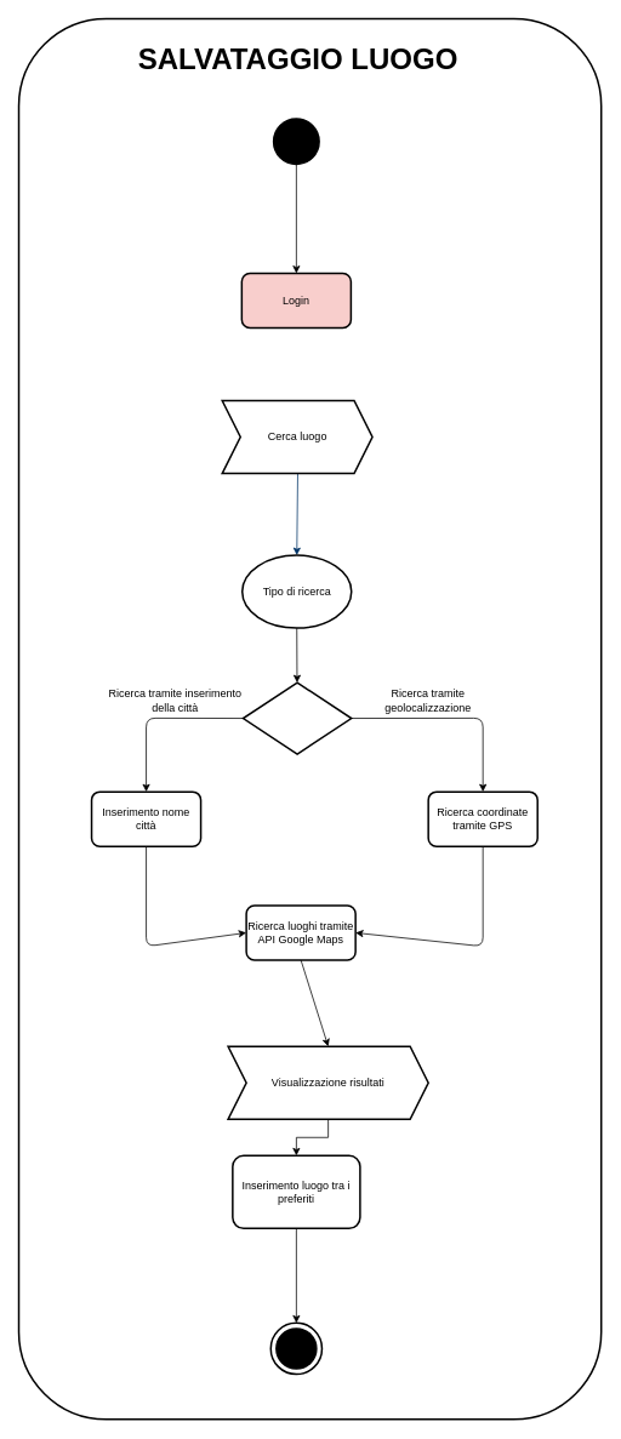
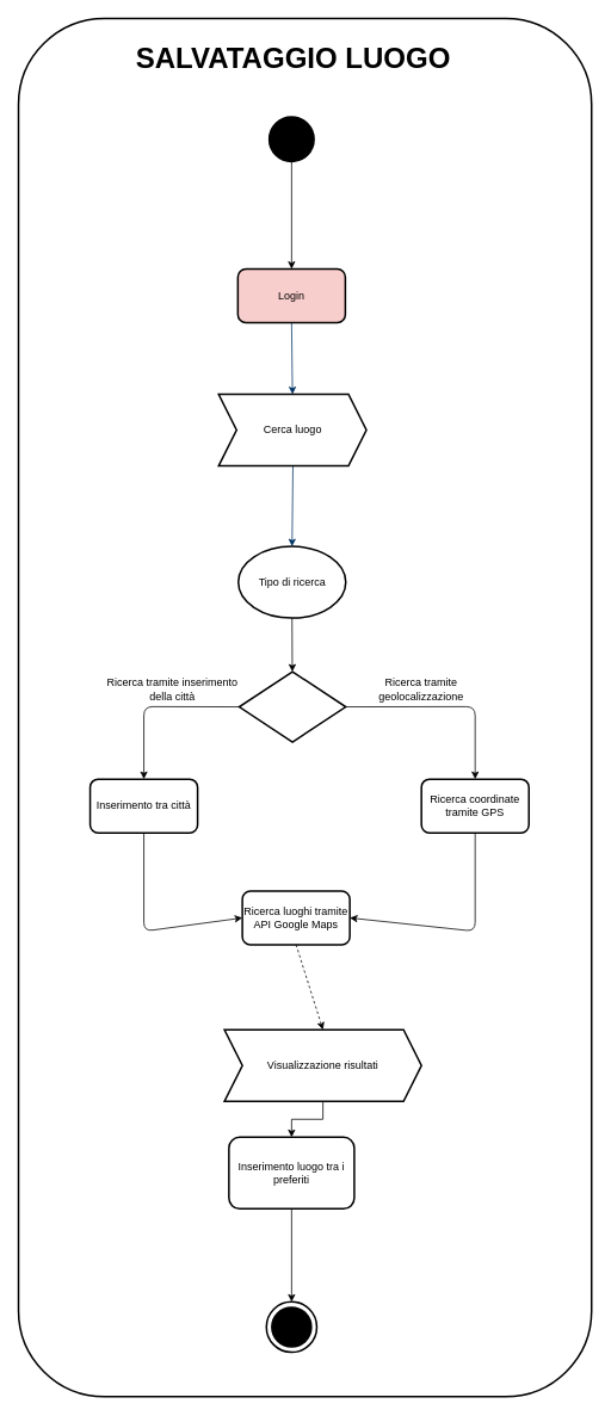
+ <mxCell id="3" style="fontStyle=1;strokeColor=#003366;strokeWidth=1;html=1;entryX=0.5;entryY=0;entryDx=0;entryDy=0;exitX=0.5;exitY=1;exitDx=0;exitDy=0;" parent="1" source="26" target="6" edge="1"><mxGeometry relative="1" as="geometry"><mxPoint x="325.195" y="378" as="sourcePoint" /><mxPoint x="325" y="418" as="targetPoint" /></mxGeometry></mxCell>
- <mxCell id="11" value="Inserimento nome città" style="rounded=1;whiteSpace=wrap;html=1;strokeWidth=2;" vertex="1" parent="1"><mxGeometry x="100" y="870" width="120" height="60" as="geometry" /></mxCell>
+ <mxCell id="11" value="Inserimento tra città" style="rounded=1;whiteSpace=wrap;html=1;strokeWidth=2;" vertex="1" parent="1"><mxGeometry x="100" y="870" width="120" height="60" as="geometry" /></mxCell>
- <mxCell id="20" value="" style="endArrow=classic;html=1;entryX=0.5;entryY=0;entryDx=0;entryDy=0;exitX=0.5;exitY=1;exitDx=0;exitDy=0;" edge="1" parent="1" source="15" target="19"><mxGeometry width="50" height="50" relative="1" as="geometry"><mxPoint x="265" y="1230" as="sourcePoint" /><mxPoint x="315" y="1180" as="targetPoint" /></mxGeometry></mxCell>
+ <mxCell id="20" value="" style="endArrow=classic;html=1;entryX=0.5;entryY=0;entryDx=0;entryDy=0;exitX=0.5;exitY=1;exitDx=0;exitDy=0;dashed=1;" edge="1" parent="1" source="15" target="19"><mxGeometry width="50" height="50" relative="1" as="geometry"><mxPoint x="265" y="1230" as="sourcePoint" /><mxPoint x="315" y="1180" as="targetPoint" /></mxGeometry></mxCell>
